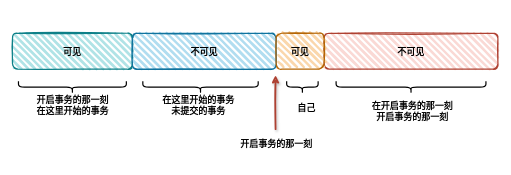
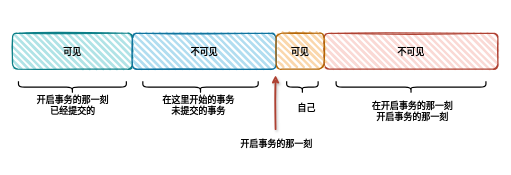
- <mxCell id="9" value="&lt;span style=&quot;color: rgb(0, 0, 0);&quot;&gt;&lt;b style=&quot;&quot;&gt;&lt;font style=&quot;font-size: 15px;&quot;&gt;开启事务的那一刻&lt;br&gt;在这里开始的事务&lt;/font&gt;&lt;/b&gt;&lt;/span&gt;" style="text;html=1;align=center;verticalAlign=middle;resizable=0;points=[];autosize=1;strokeColor=none;fillColor=none;fontSize=15;fontColor=#33FFFF;" vertex="1" parent="1"><mxGeometry x="50" y="150" width="140" height="50" as="geometry" /></mxCell>
+ <mxCell id="9" value="&lt;span style=&quot;color: rgb(0, 0, 0);&quot;&gt;&lt;b style=&quot;&quot;&gt;&lt;font style=&quot;font-size: 15px;&quot;&gt;开启事务的那一刻&lt;br&gt;已经提交的&lt;/font&gt;&lt;/b&gt;&lt;/span&gt;" style="text;html=1;align=center;verticalAlign=middle;resizable=0;points=[];autosize=1;strokeColor=none;fillColor=none;fontSize=15;fontColor=#33FFFF;" vertex="1" parent="1"><mxGeometry x="50" y="150" width="140" height="50" as="geometry" /></mxCell>
